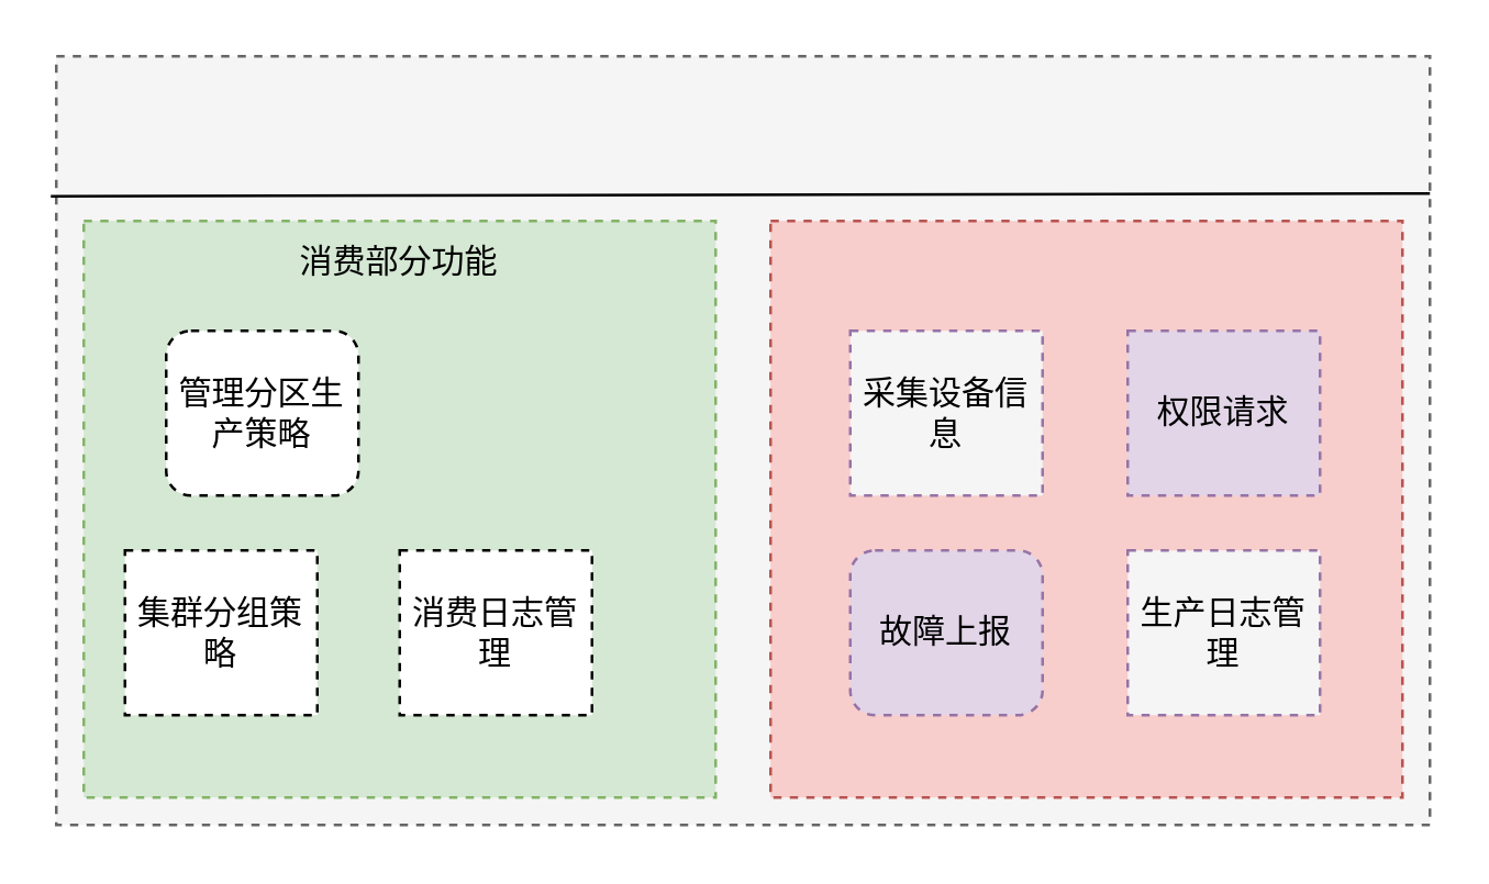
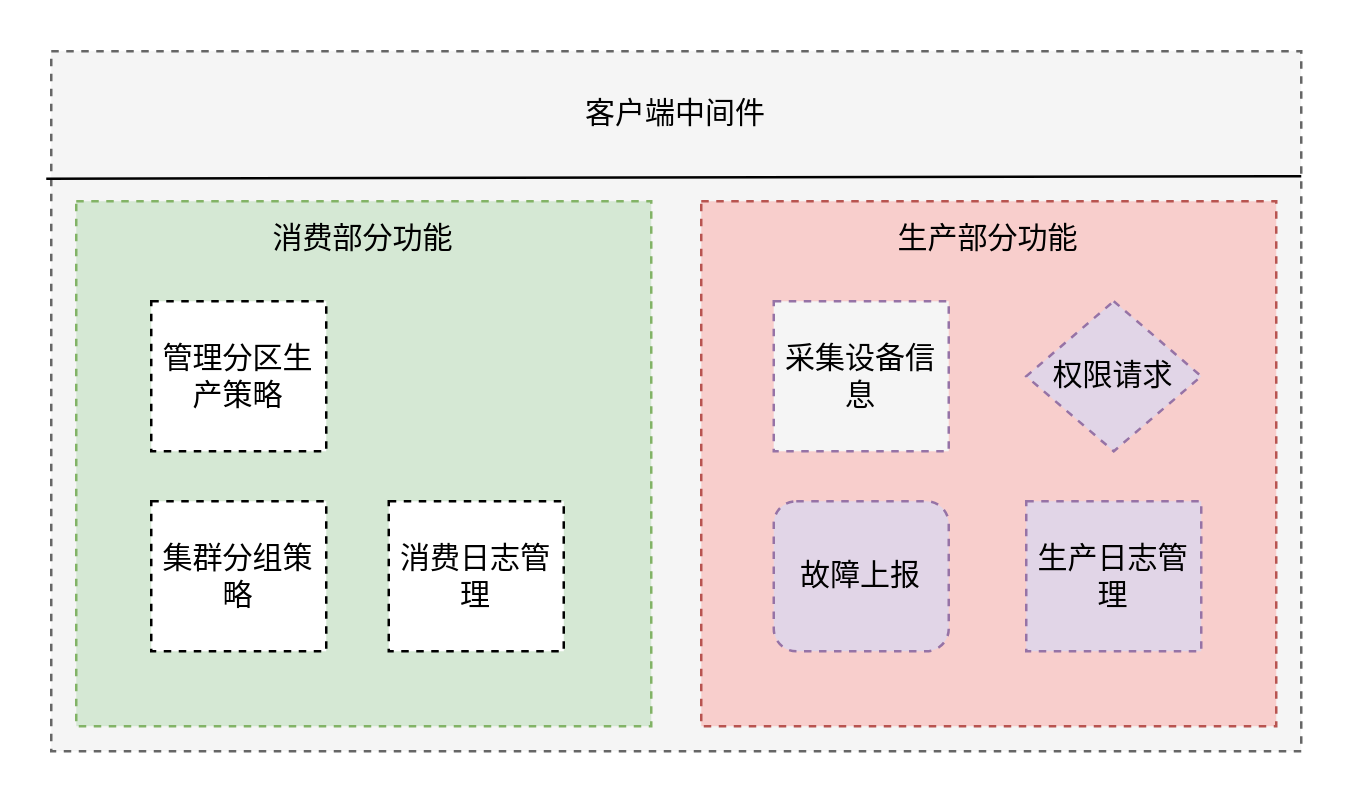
+ <mxCell id="4" value="客户端中间件" style="text;html=1;strokeColor=none;fillColor=none;align=center;verticalAlign=middle;whiteSpace=wrap;rounded=0;dashed=1;" vertex="1" parent="1"><mxGeometry x="225" y="30" width="90" height="30" as="geometry" /></mxCell>
+ <mxCell id="8" value="生产部分功能" style="text;html=1;strokeColor=none;fillColor=none;align=center;verticalAlign=middle;whiteSpace=wrap;rounded=0;dashed=1;" vertex="1" parent="1"><mxGeometry x="350" y="80" width="90" height="30" as="geometry" /></mxCell>
- <mxCell id="9" value="管理分区生产策略" style="whiteSpace=wrap;html=1;dashed=1;rounded=1;" vertex="1" parent="1"><mxGeometry x="60" y="120" width="70" height="60" as="geometry" /></mxCell>
+ <mxCell id="9" value="管理分区生产策略" style="rounded=0;whiteSpace=wrap;html=1;dashed=1;" vertex="1" parent="1"><mxGeometry x="60" y="120" width="70" height="60" as="geometry" /></mxCell>
- <mxCell id="13" value="权限请求" style="rounded=0;whiteSpace=wrap;html=1;dashed=1;fillColor=#e1d5e7;strokeColor=#9673a6;" vertex="1" parent="1"><mxGeometry x="410" y="120" width="70" height="60" as="geometry" /></mxCell>
+ <mxCell id="13" value="权限请求" style="rhombus;whiteSpace=wrap;html=1;dashed=1;fillColor=#e1d5e7;strokeColor=#9673a6;" vertex="1" parent="1"><mxGeometry x="410" y="120" width="70" height="60" as="geometry" /></mxCell>
- <mxCell id="10" value="集群分组策略" style="rounded=0;whiteSpace=wrap;html=1;dashed=1;" vertex="1" parent="1"><mxGeometry x="45" y="200" width="70" height="60" as="geometry" /></mxCell>
+ <mxCell id="10" value="集群分组策略" style="rounded=0;whiteSpace=wrap;html=1;dashed=1;" vertex="1" parent="1"><mxGeometry x="60" y="200" width="70" height="60" as="geometry" /></mxCell>
- <mxCell id="11" value="消费日志管理" style="rounded=0;whiteSpace=wrap;html=1;dashed=1;" vertex="1" parent="1"><mxGeometry x="145" y="200" width="70" height="60" as="geometry" /></mxCell>
+ <mxCell id="11" value="消费日志管理" style="rounded=0;whiteSpace=wrap;html=1;dashed=1;" vertex="1" parent="1"><mxGeometry x="155" y="200" width="70" height="60" as="geometry" /></mxCell>
- <mxCell id="15" value="生产日志管理" style="rounded=0;whiteSpace=wrap;html=1;dashed=1;fillColor=#f5f5f5;strokeColor=#9673a6;" vertex="1" parent="1"><mxGeometry x="410" y="200" width="70" height="60" as="geometry" /></mxCell>
+ <mxCell id="15" value="生产日志管理" style="rounded=0;whiteSpace=wrap;html=1;dashed=1;fillColor=#e1d5e7;strokeColor=#9673a6;" vertex="1" parent="1"><mxGeometry x="410" y="200" width="70" height="60" as="geometry" /></mxCell>
